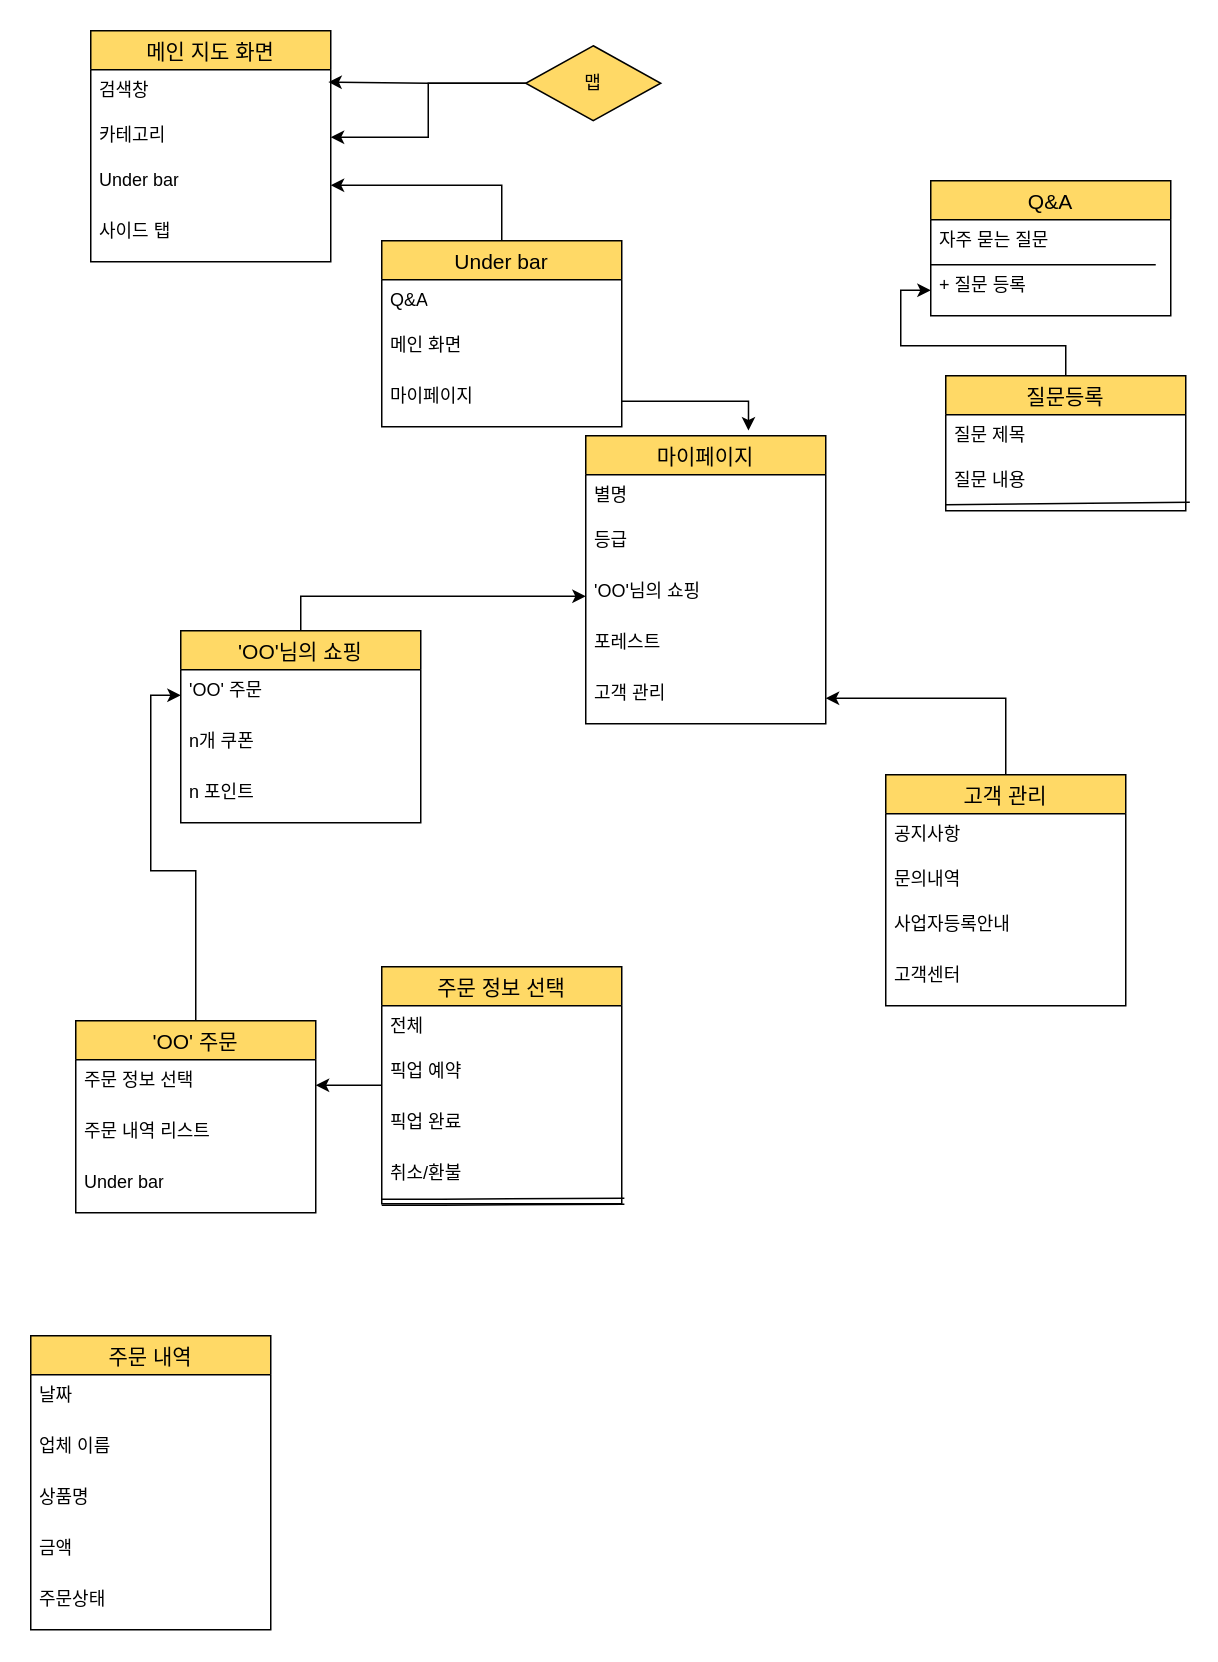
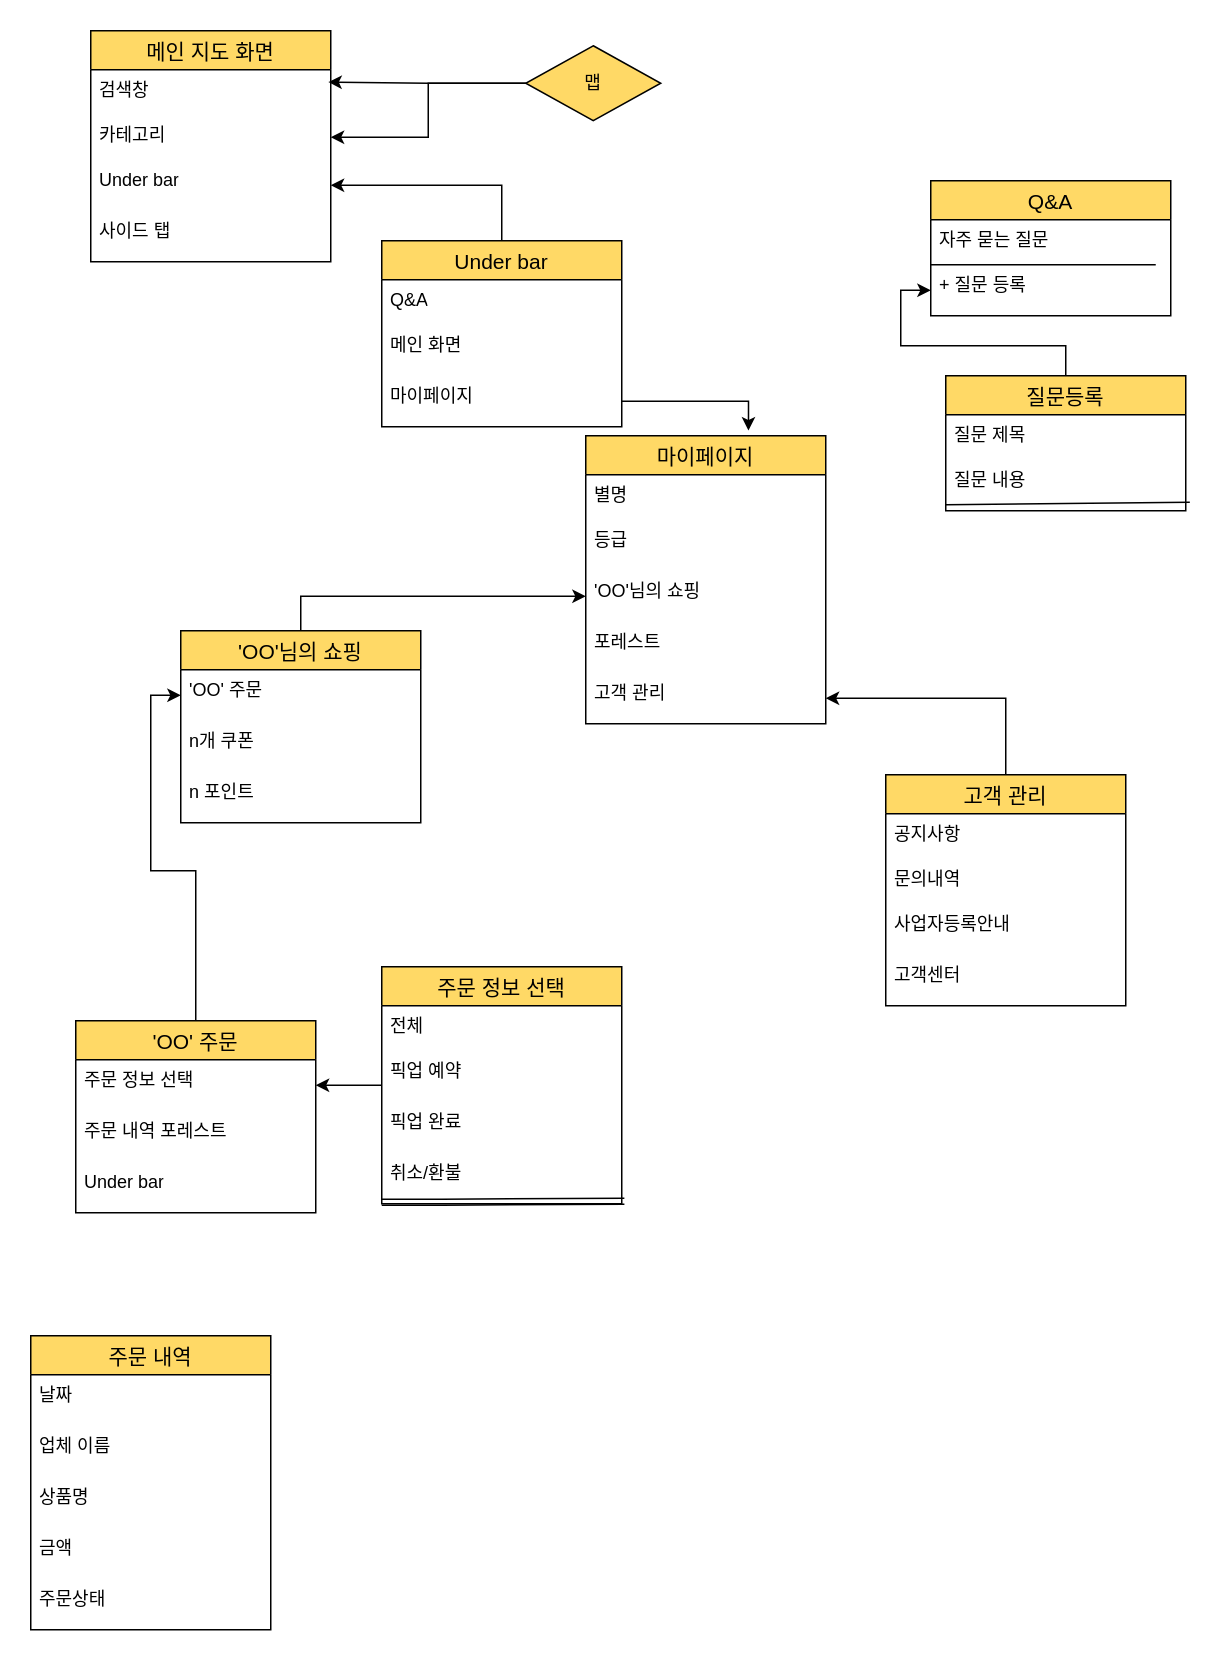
- <mxCell id="40" value="주문 내역 리스트" style="text;strokeColor=none;fillColor=none;spacingLeft=4;spacingRight=4;overflow=hidden;rotatable=0;points=[[0,0.5],[1,0.5]];portConstraint=eastwest;fontSize=12;whiteSpace=wrap;html=1;" vertex="1" parent="38"><mxGeometry y="60" width="160" height="34" as="geometry" /></mxCell>
+ <mxCell id="40" value="주문 내역 포레스트" style="text;strokeColor=none;fillColor=none;spacingLeft=4;spacingRight=4;overflow=hidden;rotatable=0;points=[[0,0.5],[1,0.5]];portConstraint=eastwest;fontSize=12;whiteSpace=wrap;html=1;" vertex="1" parent="38"><mxGeometry y="60" width="160" height="34" as="geometry" /></mxCell>
